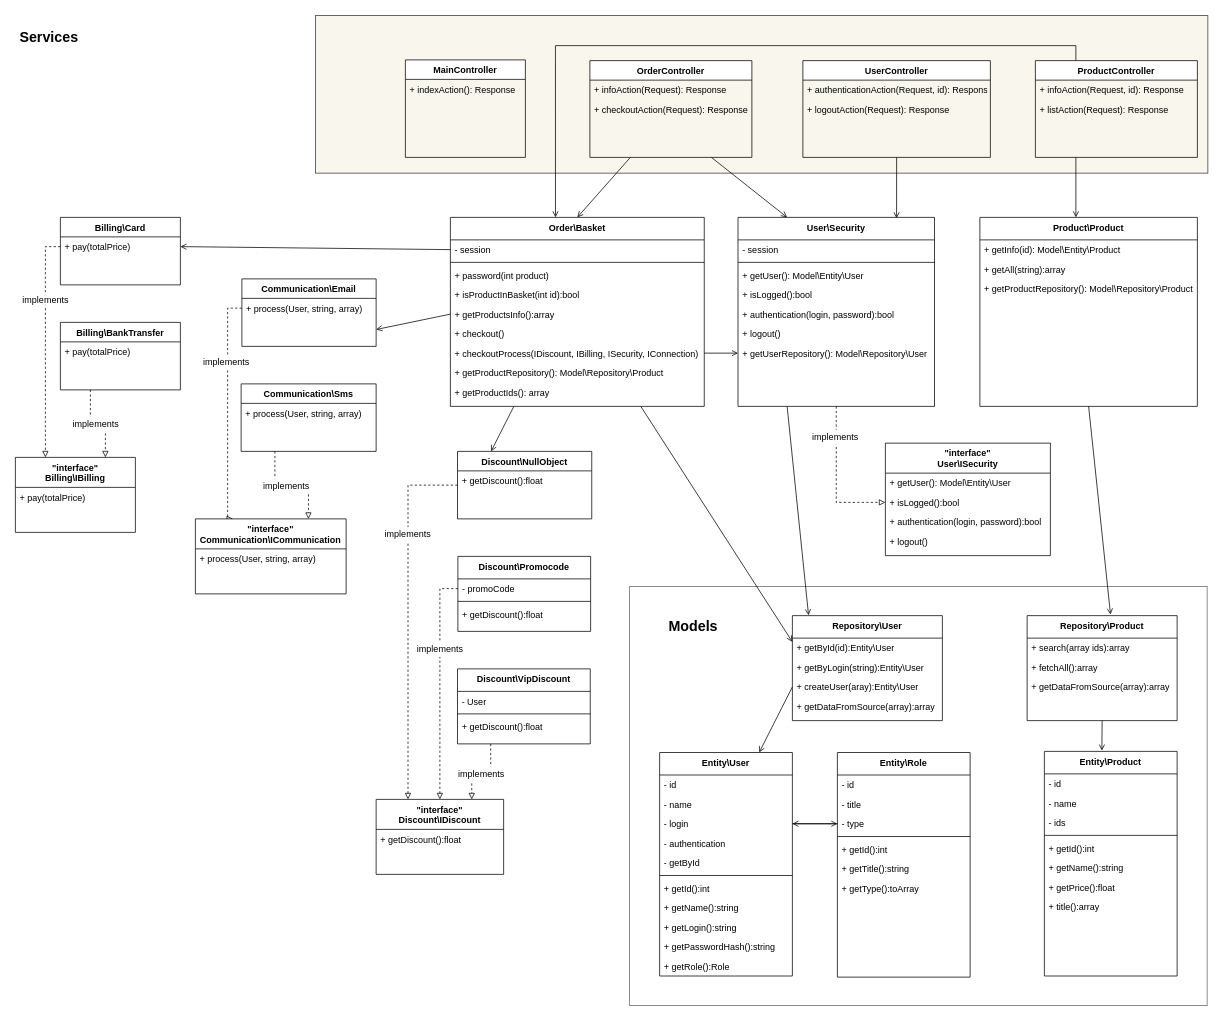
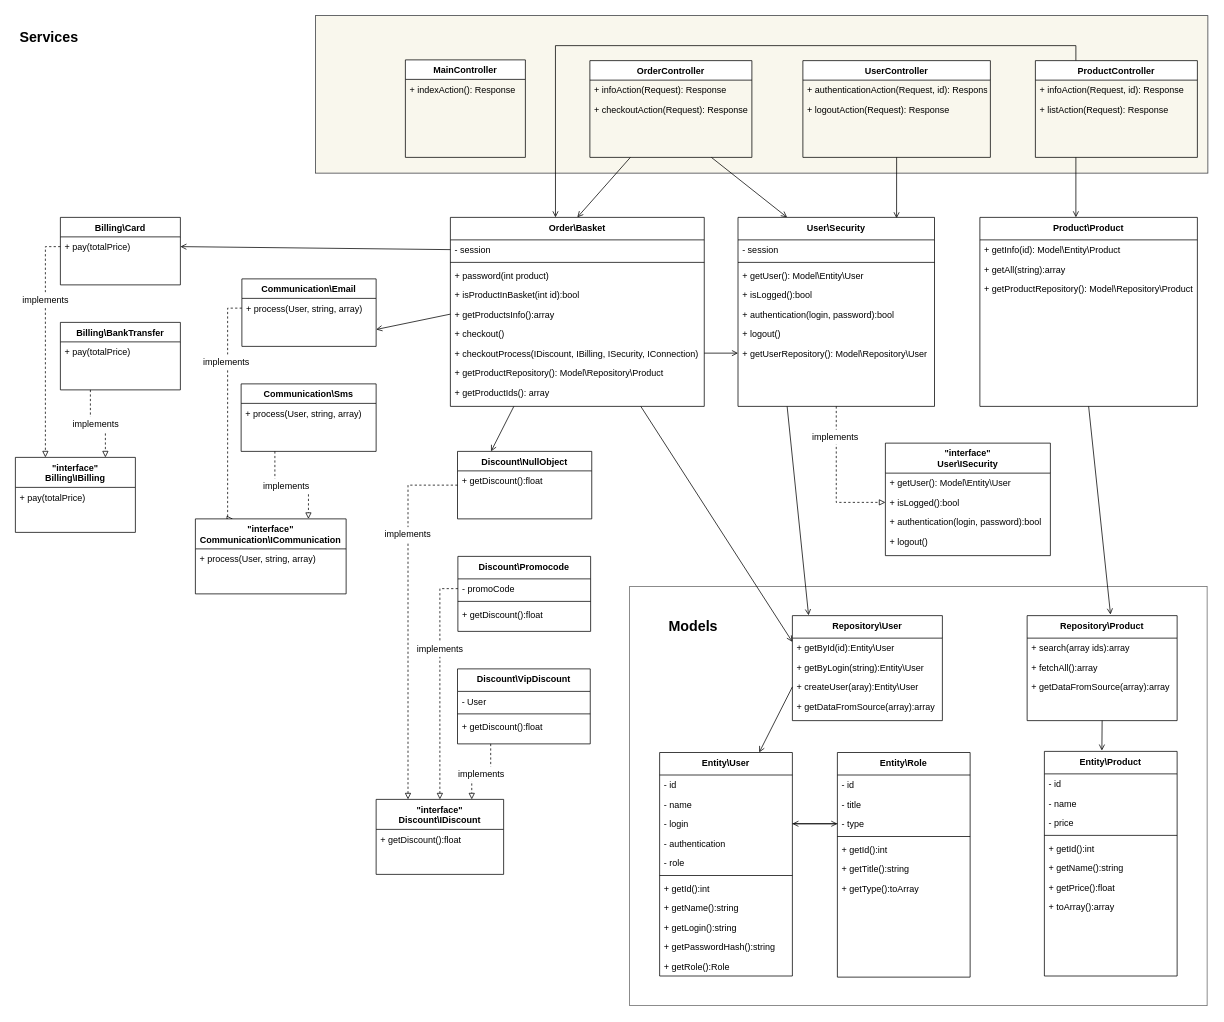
- <mxCell id="128" value="- ids" style="text;align=left;verticalAlign=top;spacingLeft=4;spacingRight=4;overflow=hidden;rotatable=0;points=[[0,0.5],[1,0.5]];portConstraint=eastwest;rounded=0;shadow=0;html=0;" vertex="1" parent="125"><mxGeometry y="82" width="177" height="26" as="geometry" /></mxCell>
+ <mxCell id="128" value="- price" style="text;align=left;verticalAlign=top;spacingLeft=4;spacingRight=4;overflow=hidden;rotatable=0;points=[[0,0.5],[1,0.5]];portConstraint=eastwest;rounded=0;shadow=0;html=0;" vertex="1" parent="125"><mxGeometry y="82" width="177" height="26" as="geometry" /></mxCell>
- <mxCell id="105" value="- getById" style="text;align=left;verticalAlign=top;spacingLeft=4;spacingRight=4;overflow=hidden;rotatable=0;points=[[0,0.5],[1,0.5]];portConstraint=eastwest;rounded=0;shadow=0;html=0;" vertex="1" parent="100"><mxGeometry y="134" width="177" height="26" as="geometry" /></mxCell>
+ <mxCell id="105" value="- role" style="text;align=left;verticalAlign=top;spacingLeft=4;spacingRight=4;overflow=hidden;rotatable=0;points=[[0,0.5],[1,0.5]];portConstraint=eastwest;rounded=0;shadow=0;html=0;" vertex="1" parent="100"><mxGeometry y="134" width="177" height="26" as="geometry" /></mxCell>
- <mxCell id="133" value="+ title():array" style="text;align=left;verticalAlign=top;spacingLeft=4;spacingRight=4;overflow=hidden;rotatable=0;points=[[0,0.5],[1,0.5]];portConstraint=eastwest;" vertex="1" parent="125"><mxGeometry y="194" width="177" height="26" as="geometry" /></mxCell>
+ <mxCell id="133" value="+ toArray():array" style="text;align=left;verticalAlign=top;spacingLeft=4;spacingRight=4;overflow=hidden;rotatable=0;points=[[0,0.5],[1,0.5]];portConstraint=eastwest;" vertex="1" parent="125"><mxGeometry y="194" width="177" height="26" as="geometry" /></mxCell>
